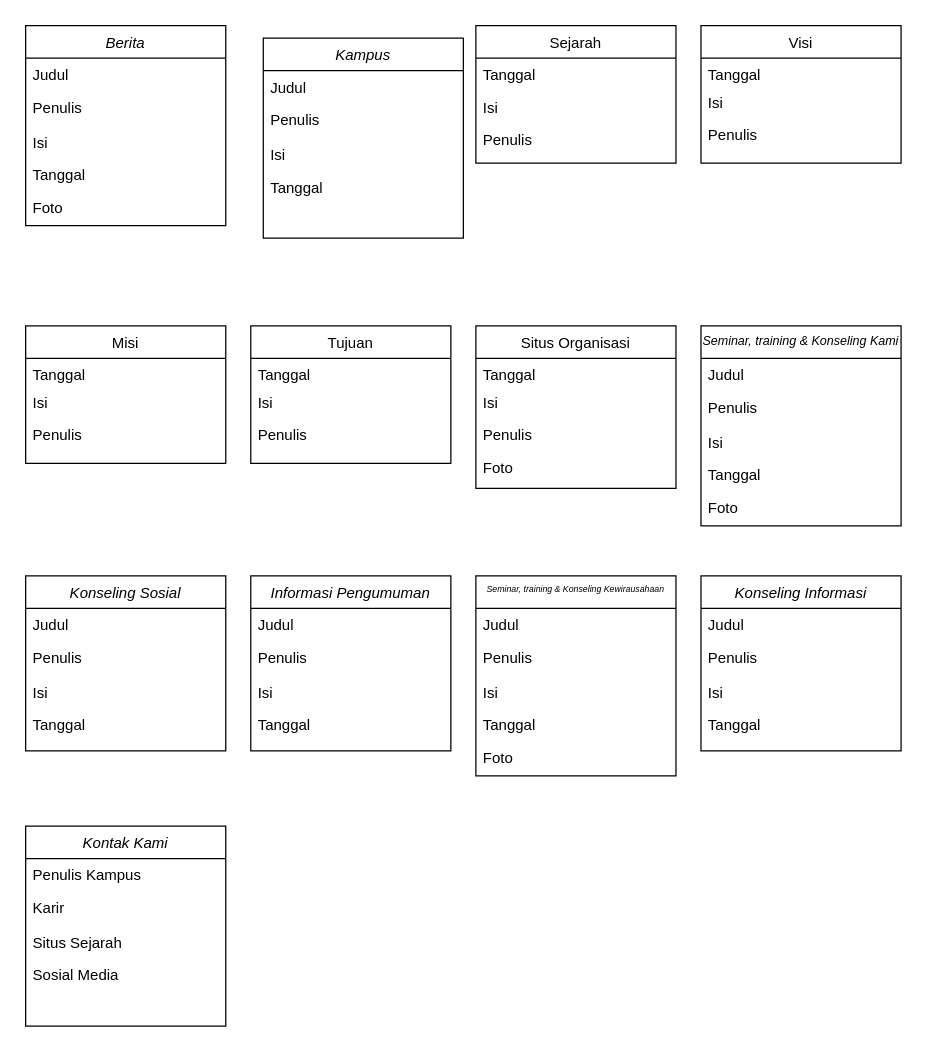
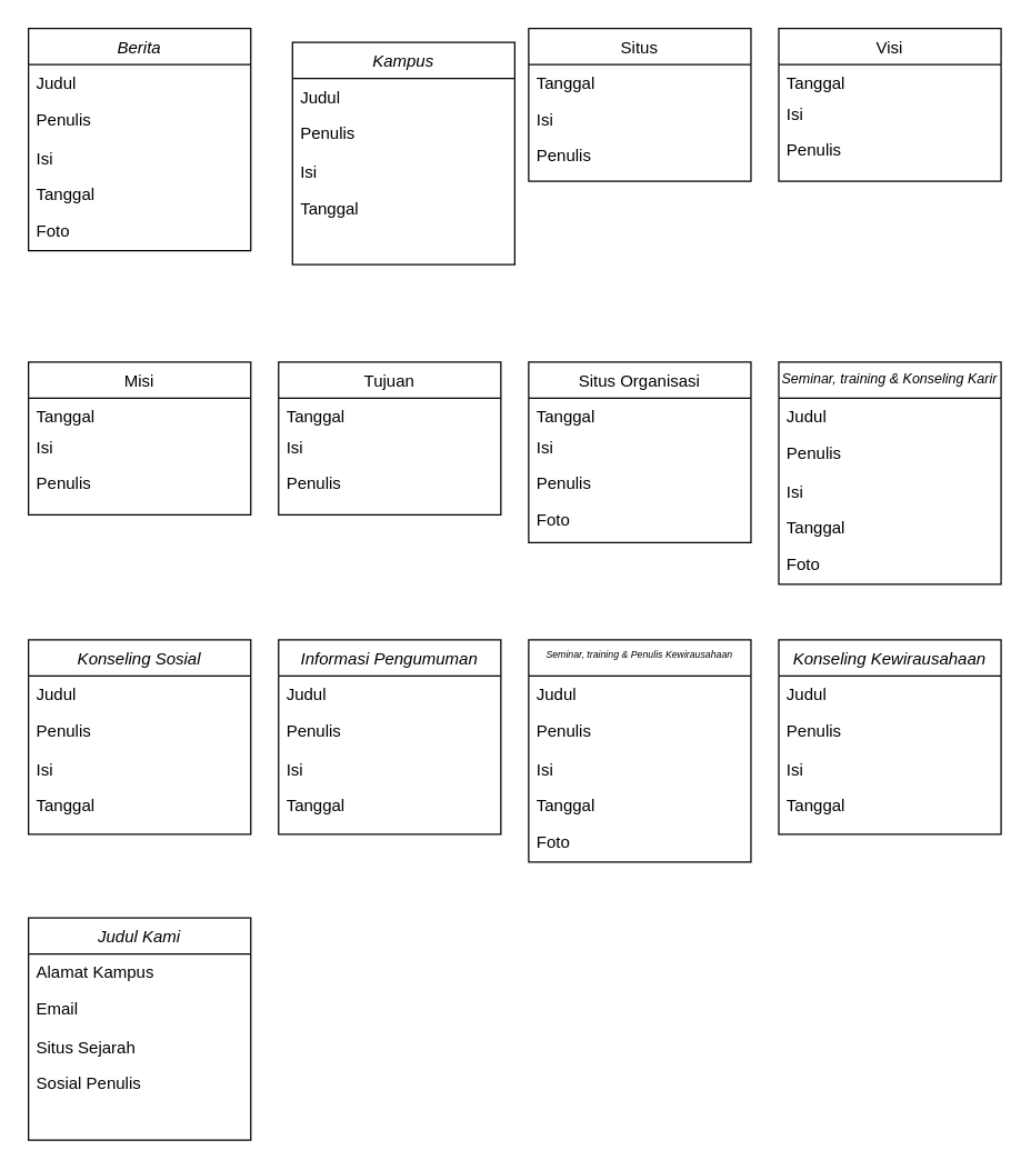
- <mxCell id="2" value="Sejarah" style="swimlane;fontStyle=0;align=center;verticalAlign=top;childLayout=stackLayout;horizontal=1;startSize=26;horizontalStack=0;resizeParent=1;resizeLast=0;collapsible=1;marginBottom=0;rounded=0;shadow=0;strokeWidth=1;" parent="1" vertex="1"><mxGeometry x="380" y="20" width="160" height="110" as="geometry"><mxRectangle x="550" y="140" width="160" height="26" as="alternateBounds" /></mxGeometry></mxCell>
+ <mxCell id="2" value="Situs" style="swimlane;fontStyle=0;align=center;verticalAlign=top;childLayout=stackLayout;horizontal=1;startSize=26;horizontalStack=0;resizeParent=1;resizeLast=0;collapsible=1;marginBottom=0;rounded=0;shadow=0;strokeWidth=1;" parent="1" vertex="1"><mxGeometry x="380" y="20" width="160" height="110" as="geometry"><mxRectangle x="550" y="140" width="160" height="26" as="alternateBounds" /></mxGeometry></mxCell>
- <mxCell id="39" value="Seminar, training &amp; Konseling Kami" style="swimlane;fontStyle=2;align=center;verticalAlign=top;childLayout=stackLayout;horizontal=1;startSize=26;horizontalStack=0;resizeParent=1;resizeLast=0;collapsible=1;marginBottom=0;rounded=0;shadow=0;strokeWidth=1;fontSize=10;" vertex="1" parent="1"><mxGeometry x="560" y="260" width="160" height="160" as="geometry"><mxRectangle x="230" y="140" width="160" height="26" as="alternateBounds" /></mxGeometry></mxCell>
+ <mxCell id="39" value="Seminar, training &amp; Konseling Karir" style="swimlane;fontStyle=2;align=center;verticalAlign=top;childLayout=stackLayout;horizontal=1;startSize=26;horizontalStack=0;resizeParent=1;resizeLast=0;collapsible=1;marginBottom=0;rounded=0;shadow=0;strokeWidth=1;fontSize=10;" vertex="1" parent="1"><mxGeometry x="560" y="260" width="160" height="160" as="geometry"><mxRectangle x="230" y="140" width="160" height="26" as="alternateBounds" /></mxGeometry></mxCell>
- <mxCell id="50" value="Seminar, training &amp; Konseling Kewirausahaan&#10;" style="swimlane;fontStyle=2;align=center;verticalAlign=top;childLayout=stackLayout;horizontal=1;startSize=26;horizontalStack=0;resizeParent=1;resizeLast=0;collapsible=1;marginBottom=0;rounded=0;shadow=0;strokeWidth=1;fontSize=7;" vertex="1" parent="1"><mxGeometry x="380" y="460" width="160" height="160" as="geometry"><mxRectangle x="230" y="140" width="160" height="26" as="alternateBounds" /></mxGeometry></mxCell>
+ <mxCell id="50" value="Seminar, training &amp; Penulis Kewirausahaan&#10;" style="swimlane;fontStyle=2;align=center;verticalAlign=top;childLayout=stackLayout;horizontal=1;startSize=26;horizontalStack=0;resizeParent=1;resizeLast=0;collapsible=1;marginBottom=0;rounded=0;shadow=0;strokeWidth=1;fontSize=7;" vertex="1" parent="1"><mxGeometry x="380" y="460" width="160" height="160" as="geometry"><mxRectangle x="230" y="140" width="160" height="26" as="alternateBounds" /></mxGeometry></mxCell>
- <mxCell id="56" value="Konseling Informasi" style="swimlane;fontStyle=2;align=center;verticalAlign=top;childLayout=stackLayout;horizontal=1;startSize=26;horizontalStack=0;resizeParent=1;resizeLast=0;collapsible=1;marginBottom=0;rounded=0;shadow=0;strokeWidth=1;" vertex="1" parent="1"><mxGeometry x="560" y="460" width="160" height="140" as="geometry"><mxRectangle x="230" y="140" width="160" height="26" as="alternateBounds" /></mxGeometry></mxCell>
+ <mxCell id="56" value="Konseling Kewirausahaan" style="swimlane;fontStyle=2;align=center;verticalAlign=top;childLayout=stackLayout;horizontal=1;startSize=26;horizontalStack=0;resizeParent=1;resizeLast=0;collapsible=1;marginBottom=0;rounded=0;shadow=0;strokeWidth=1;" vertex="1" parent="1"><mxGeometry x="560" y="460" width="160" height="140" as="geometry"><mxRectangle x="230" y="140" width="160" height="26" as="alternateBounds" /></mxGeometry></mxCell>
- <mxCell id="34" value="Kontak Kami" style="swimlane;fontStyle=2;align=center;verticalAlign=top;childLayout=stackLayout;horizontal=1;startSize=26;horizontalStack=0;resizeParent=1;resizeLast=0;collapsible=1;marginBottom=0;rounded=0;shadow=0;strokeWidth=1;" vertex="1" parent="1"><mxGeometry x="20" y="660" width="160" height="160" as="geometry"><mxRectangle x="230" y="140" width="160" height="26" as="alternateBounds" /></mxGeometry></mxCell>
+ <mxCell id="34" value="Judul Kami" style="swimlane;fontStyle=2;align=center;verticalAlign=top;childLayout=stackLayout;horizontal=1;startSize=26;horizontalStack=0;resizeParent=1;resizeLast=0;collapsible=1;marginBottom=0;rounded=0;shadow=0;strokeWidth=1;" vertex="1" parent="1"><mxGeometry x="20" y="660" width="160" height="160" as="geometry"><mxRectangle x="230" y="140" width="160" height="26" as="alternateBounds" /></mxGeometry></mxCell>
- <mxCell id="35" value="Penulis Kampus" style="text;align=left;verticalAlign=top;spacingLeft=4;spacingRight=4;overflow=hidden;rotatable=0;points=[[0,0.5],[1,0.5]];portConstraint=eastwest;" vertex="1" parent="34"><mxGeometry y="26" width="160" height="26" as="geometry" /></mxCell>
+ <mxCell id="35" value="Alamat Kampus" style="text;align=left;verticalAlign=top;spacingLeft=4;spacingRight=4;overflow=hidden;rotatable=0;points=[[0,0.5],[1,0.5]];portConstraint=eastwest;" vertex="1" parent="34"><mxGeometry y="26" width="160" height="26" as="geometry" /></mxCell>
- <mxCell id="36" value="Karir" style="text;align=left;verticalAlign=top;spacingLeft=4;spacingRight=4;overflow=hidden;rotatable=0;points=[[0,0.5],[1,0.5]];portConstraint=eastwest;rounded=0;shadow=0;html=0;" vertex="1" parent="34"><mxGeometry y="52" width="160" height="28" as="geometry" /></mxCell>
+ <mxCell id="36" value="Email" style="text;align=left;verticalAlign=top;spacingLeft=4;spacingRight=4;overflow=hidden;rotatable=0;points=[[0,0.5],[1,0.5]];portConstraint=eastwest;rounded=0;shadow=0;html=0;" vertex="1" parent="34"><mxGeometry y="52" width="160" height="28" as="geometry" /></mxCell>
- <mxCell id="38" value="Sosial Media" style="text;align=left;verticalAlign=top;spacingLeft=4;spacingRight=4;overflow=hidden;rotatable=0;points=[[0,0.5],[1,0.5]];portConstraint=eastwest;rounded=0;shadow=0;html=0;" vertex="1" parent="34"><mxGeometry y="106" width="160" height="26" as="geometry" /></mxCell>
+ <mxCell id="38" value="Sosial Penulis" style="text;align=left;verticalAlign=top;spacingLeft=4;spacingRight=4;overflow=hidden;rotatable=0;points=[[0,0.5],[1,0.5]];portConstraint=eastwest;rounded=0;shadow=0;html=0;" vertex="1" parent="34"><mxGeometry y="106" width="160" height="26" as="geometry" /></mxCell>
